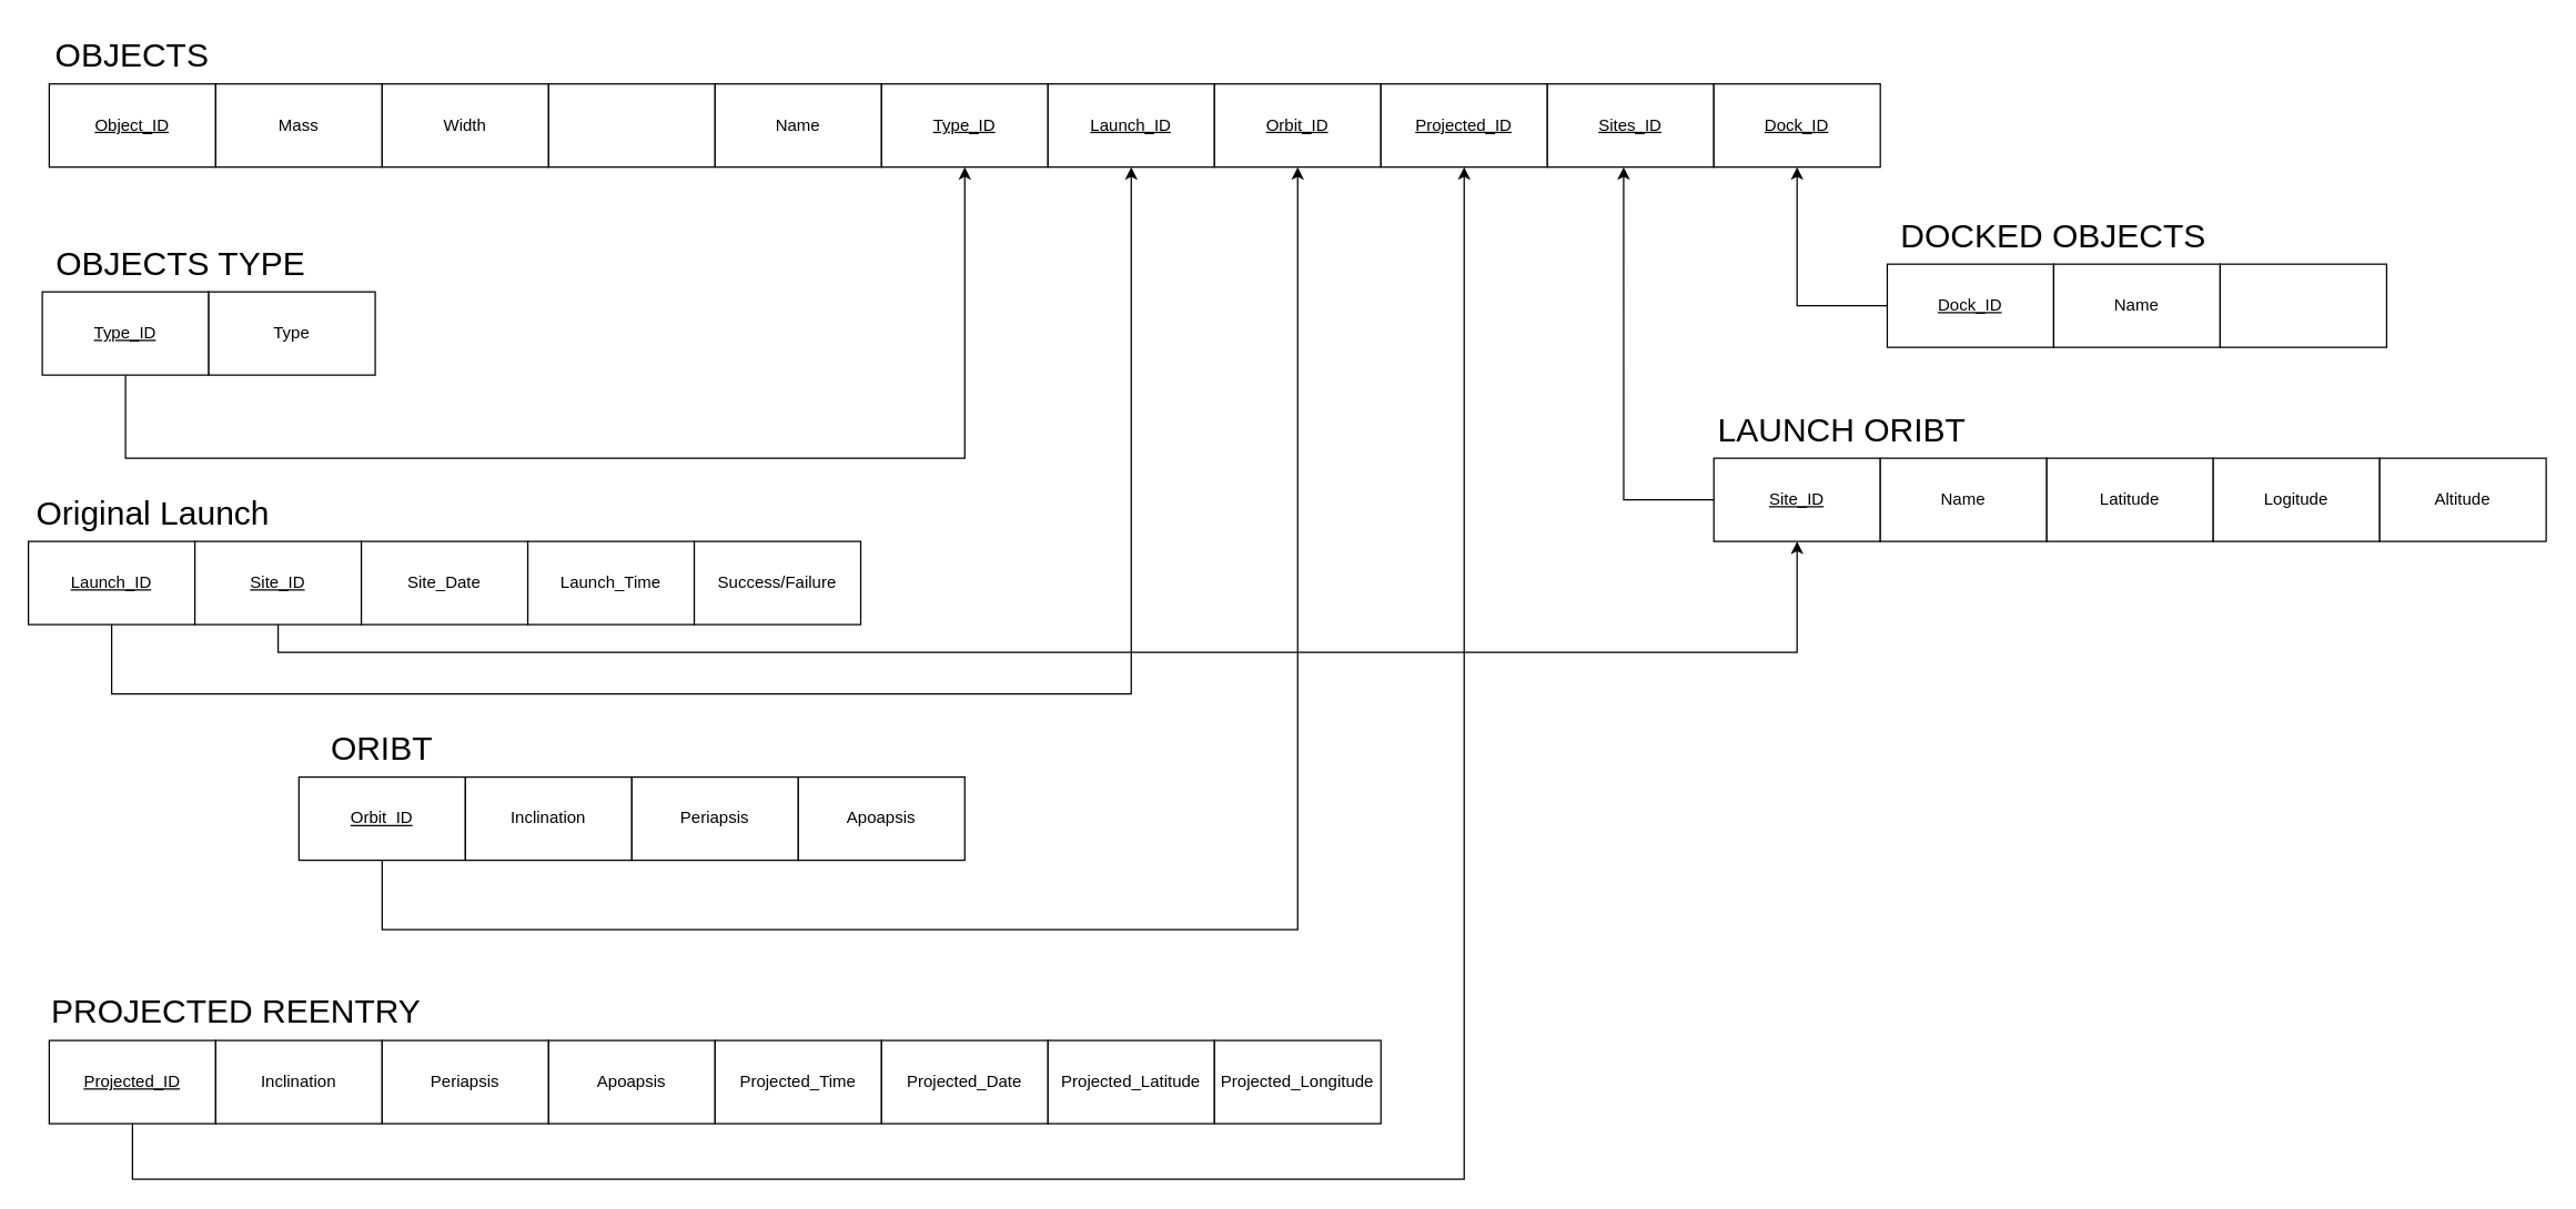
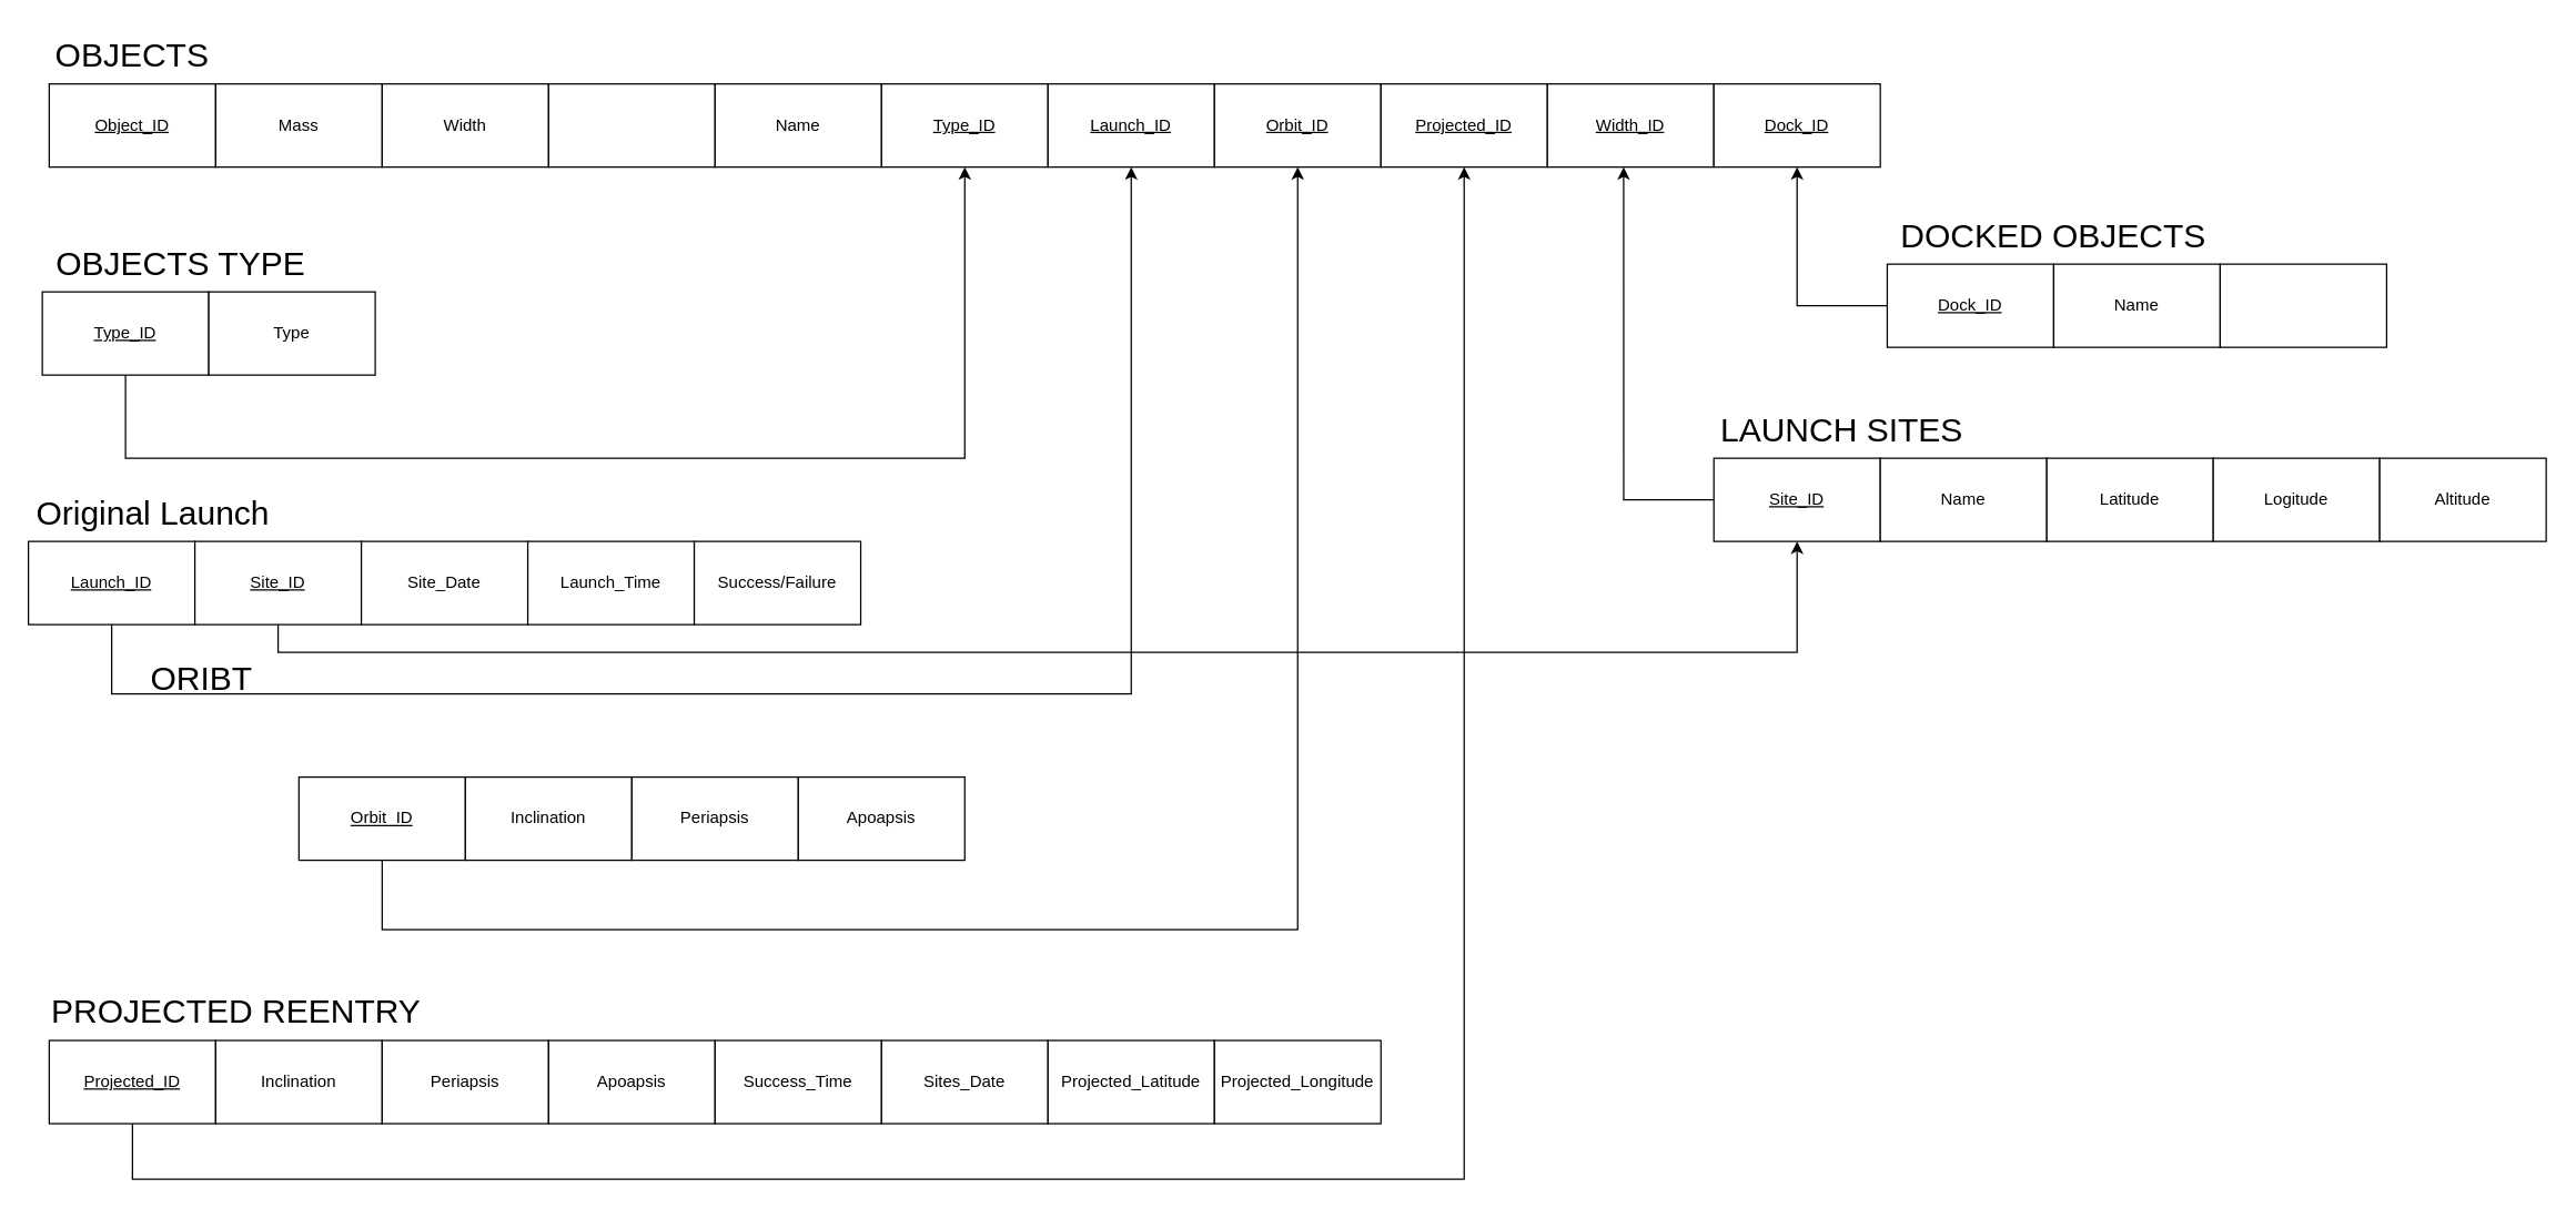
- <mxCell id="20" value="&lt;u&gt;Sites_ID&lt;/u&gt;" style="text;html=1;strokeColor=none;fillColor=none;align=center;verticalAlign=middle;whiteSpace=wrap;rounded=0;" vertex="1" parent="1"><mxGeometry x="1145" y="75" width="60" height="30" as="geometry" /></mxCell>
+ <mxCell id="20" value="&lt;u&gt;Width_ID&lt;/u&gt;" style="text;html=1;strokeColor=none;fillColor=none;align=center;verticalAlign=middle;whiteSpace=wrap;rounded=0;" vertex="1" parent="1"><mxGeometry x="1145" y="75" width="60" height="30" as="geometry" /></mxCell>
- <mxCell id="64" value="&lt;font style=&quot;font-size: 24px;&quot;&gt;LAUNCH ORIBT&lt;br&gt;&lt;/font&gt;" style="text;html=1;strokeColor=none;fillColor=none;align=center;verticalAlign=middle;whiteSpace=wrap;rounded=0;" vertex="1" parent="1"><mxGeometry x="1235" y="290" width="185" height="40" as="geometry" /></mxCell>
+ <mxCell id="64" value="&lt;font style=&quot;font-size: 24px;&quot;&gt;LAUNCH SITES&lt;br&gt;&lt;/font&gt;" style="text;html=1;strokeColor=none;fillColor=none;align=center;verticalAlign=middle;whiteSpace=wrap;rounded=0;" vertex="1" parent="1"><mxGeometry x="1235" y="290" width="185" height="40" as="geometry" /></mxCell>
- <mxCell id="52" value="&lt;font style=&quot;font-size: 24px;&quot;&gt;ORIBT&lt;/font&gt;" style="text;html=1;strokeColor=none;fillColor=none;align=center;verticalAlign=middle;whiteSpace=wrap;rounded=0;" vertex="1" parent="1"><mxGeometry x="235" y="520" width="80" height="40" as="geometry" /></mxCell>
+ <mxCell id="52" value="&lt;font style=&quot;font-size: 24px;&quot;&gt;ORIBT&lt;/font&gt;" style="text;html=1;strokeColor=none;fillColor=none;align=center;verticalAlign=middle;whiteSpace=wrap;rounded=0;" vertex="1" parent="1"><mxGeometry x="105" y="470" width="80" height="40" as="geometry" /></mxCell>
- <mxCell id="75" value="Projected_Time" style="text;html=1;strokeColor=none;fillColor=none;align=center;verticalAlign=middle;whiteSpace=wrap;rounded=0;" vertex="1" parent="1"><mxGeometry x="545" y="765" width="60" height="30" as="geometry" /></mxCell>
+ <mxCell id="75" value="Success_Time" style="text;html=1;strokeColor=none;fillColor=none;align=center;verticalAlign=middle;whiteSpace=wrap;rounded=0;" vertex="1" parent="1"><mxGeometry x="545" y="765" width="60" height="30" as="geometry" /></mxCell>
- <mxCell id="77" value="Projected_Date" style="text;html=1;strokeColor=none;fillColor=none;align=center;verticalAlign=middle;whiteSpace=wrap;rounded=0;" vertex="1" parent="1"><mxGeometry x="665" y="765" width="60" height="30" as="geometry" /></mxCell>
+ <mxCell id="77" value="Sites_Date" style="text;html=1;strokeColor=none;fillColor=none;align=center;verticalAlign=middle;whiteSpace=wrap;rounded=0;" vertex="1" parent="1"><mxGeometry x="665" y="765" width="60" height="30" as="geometry" /></mxCell>
